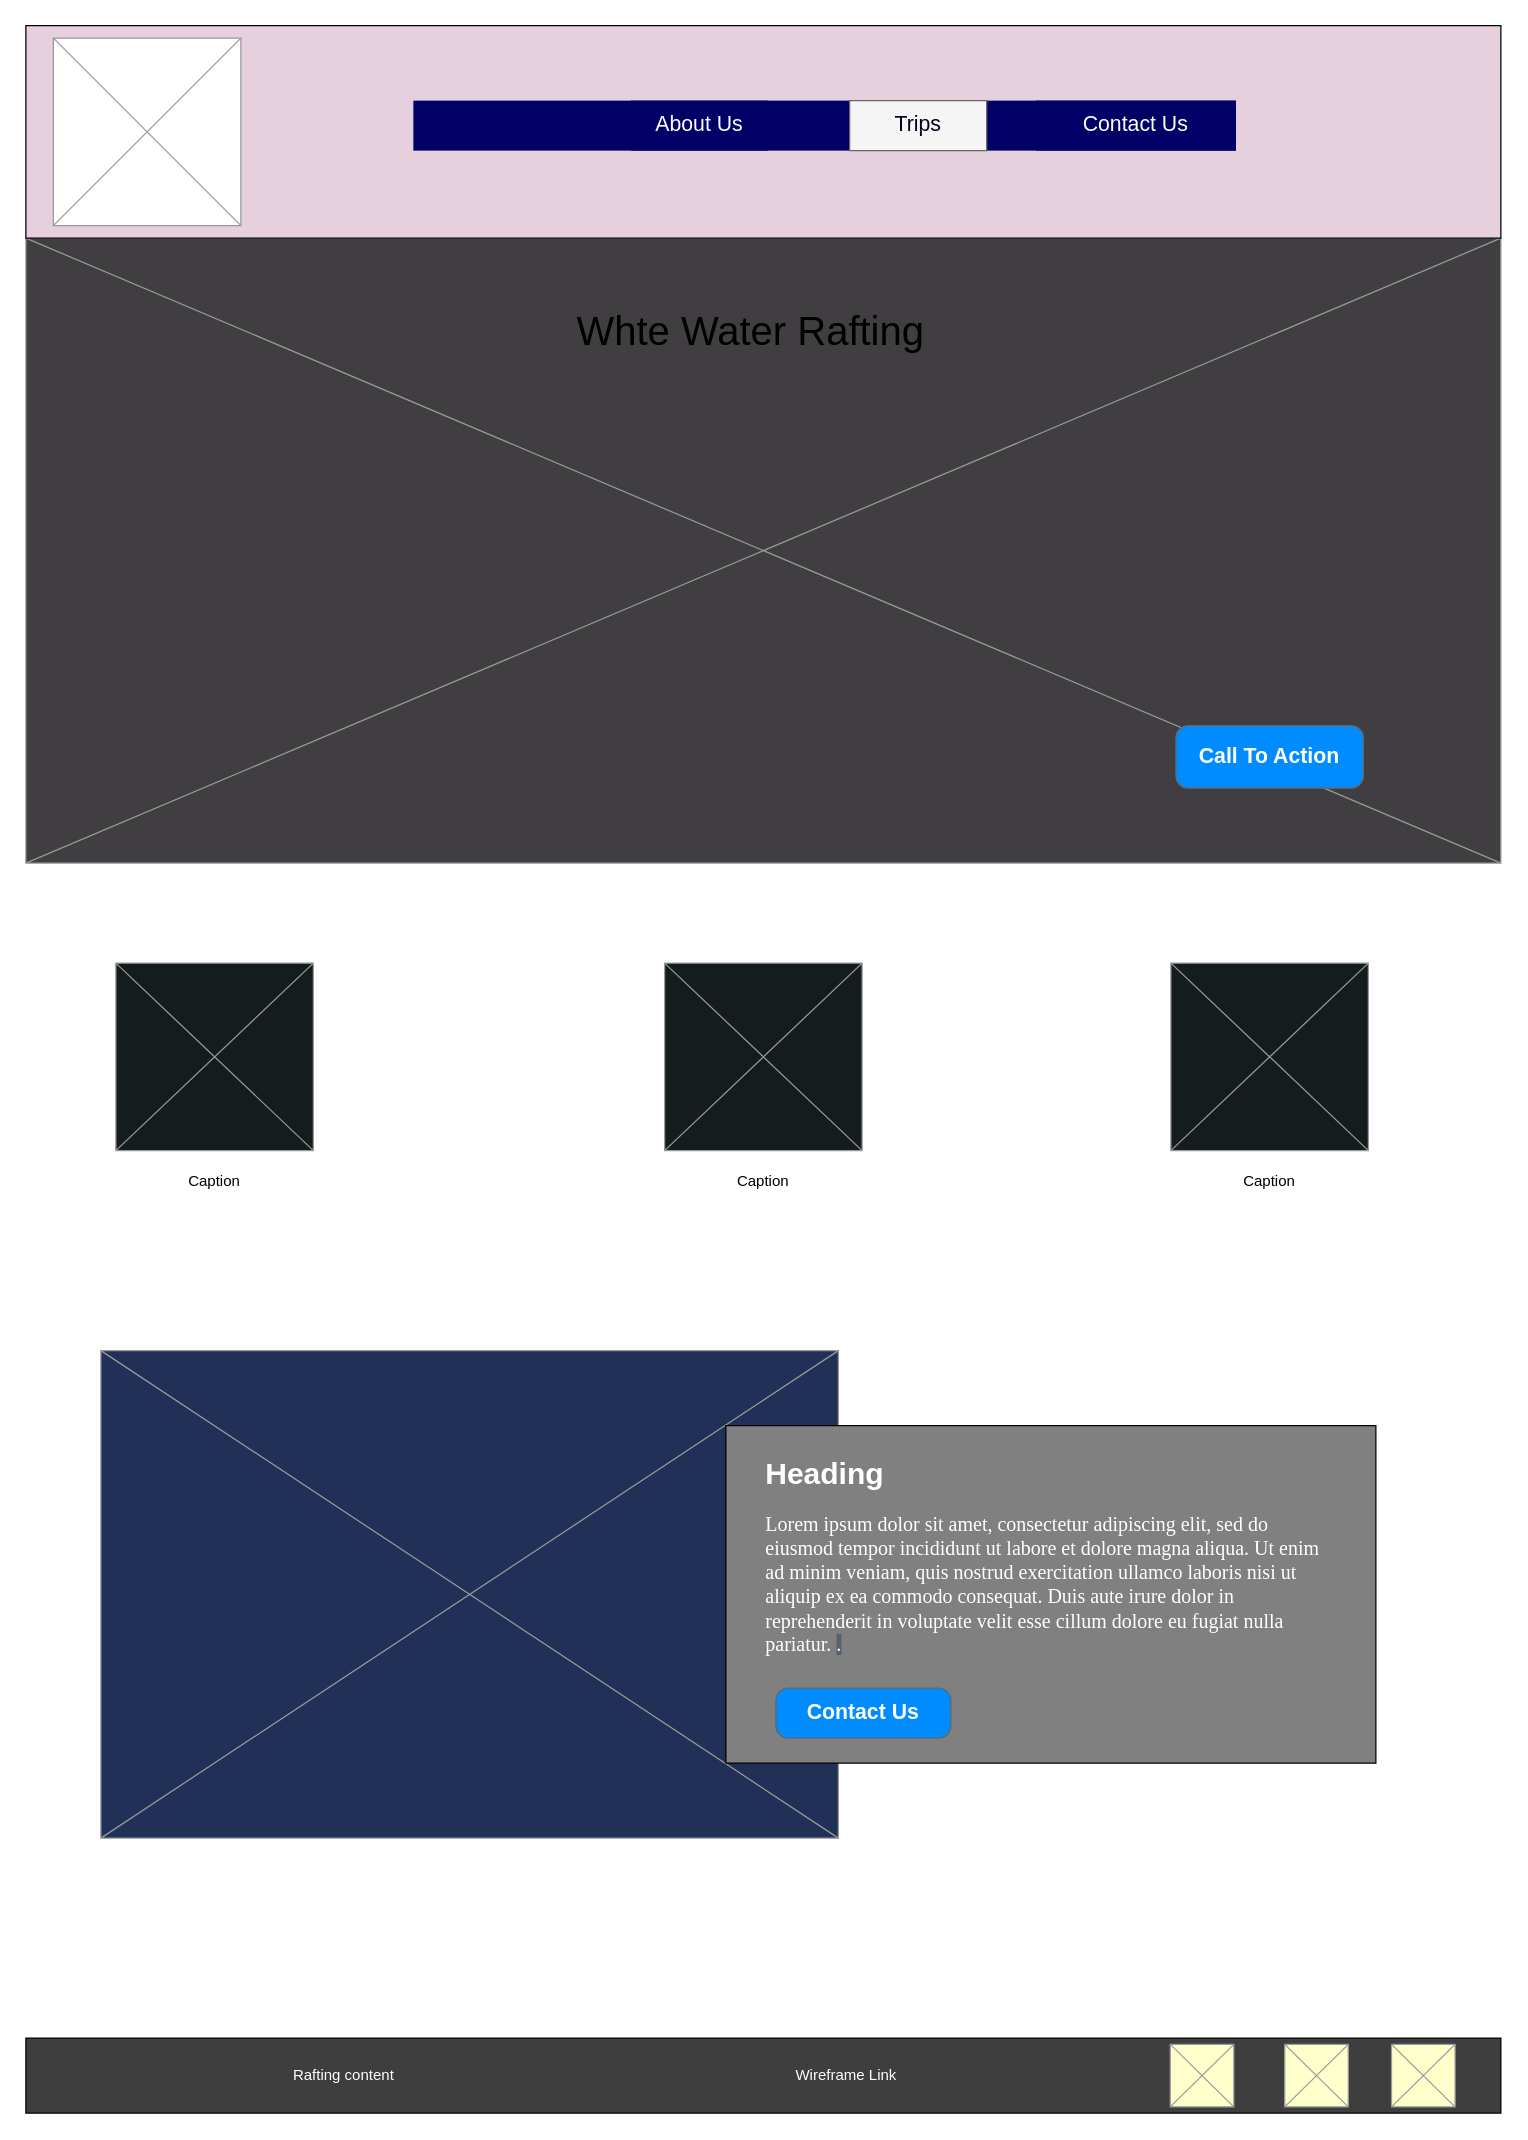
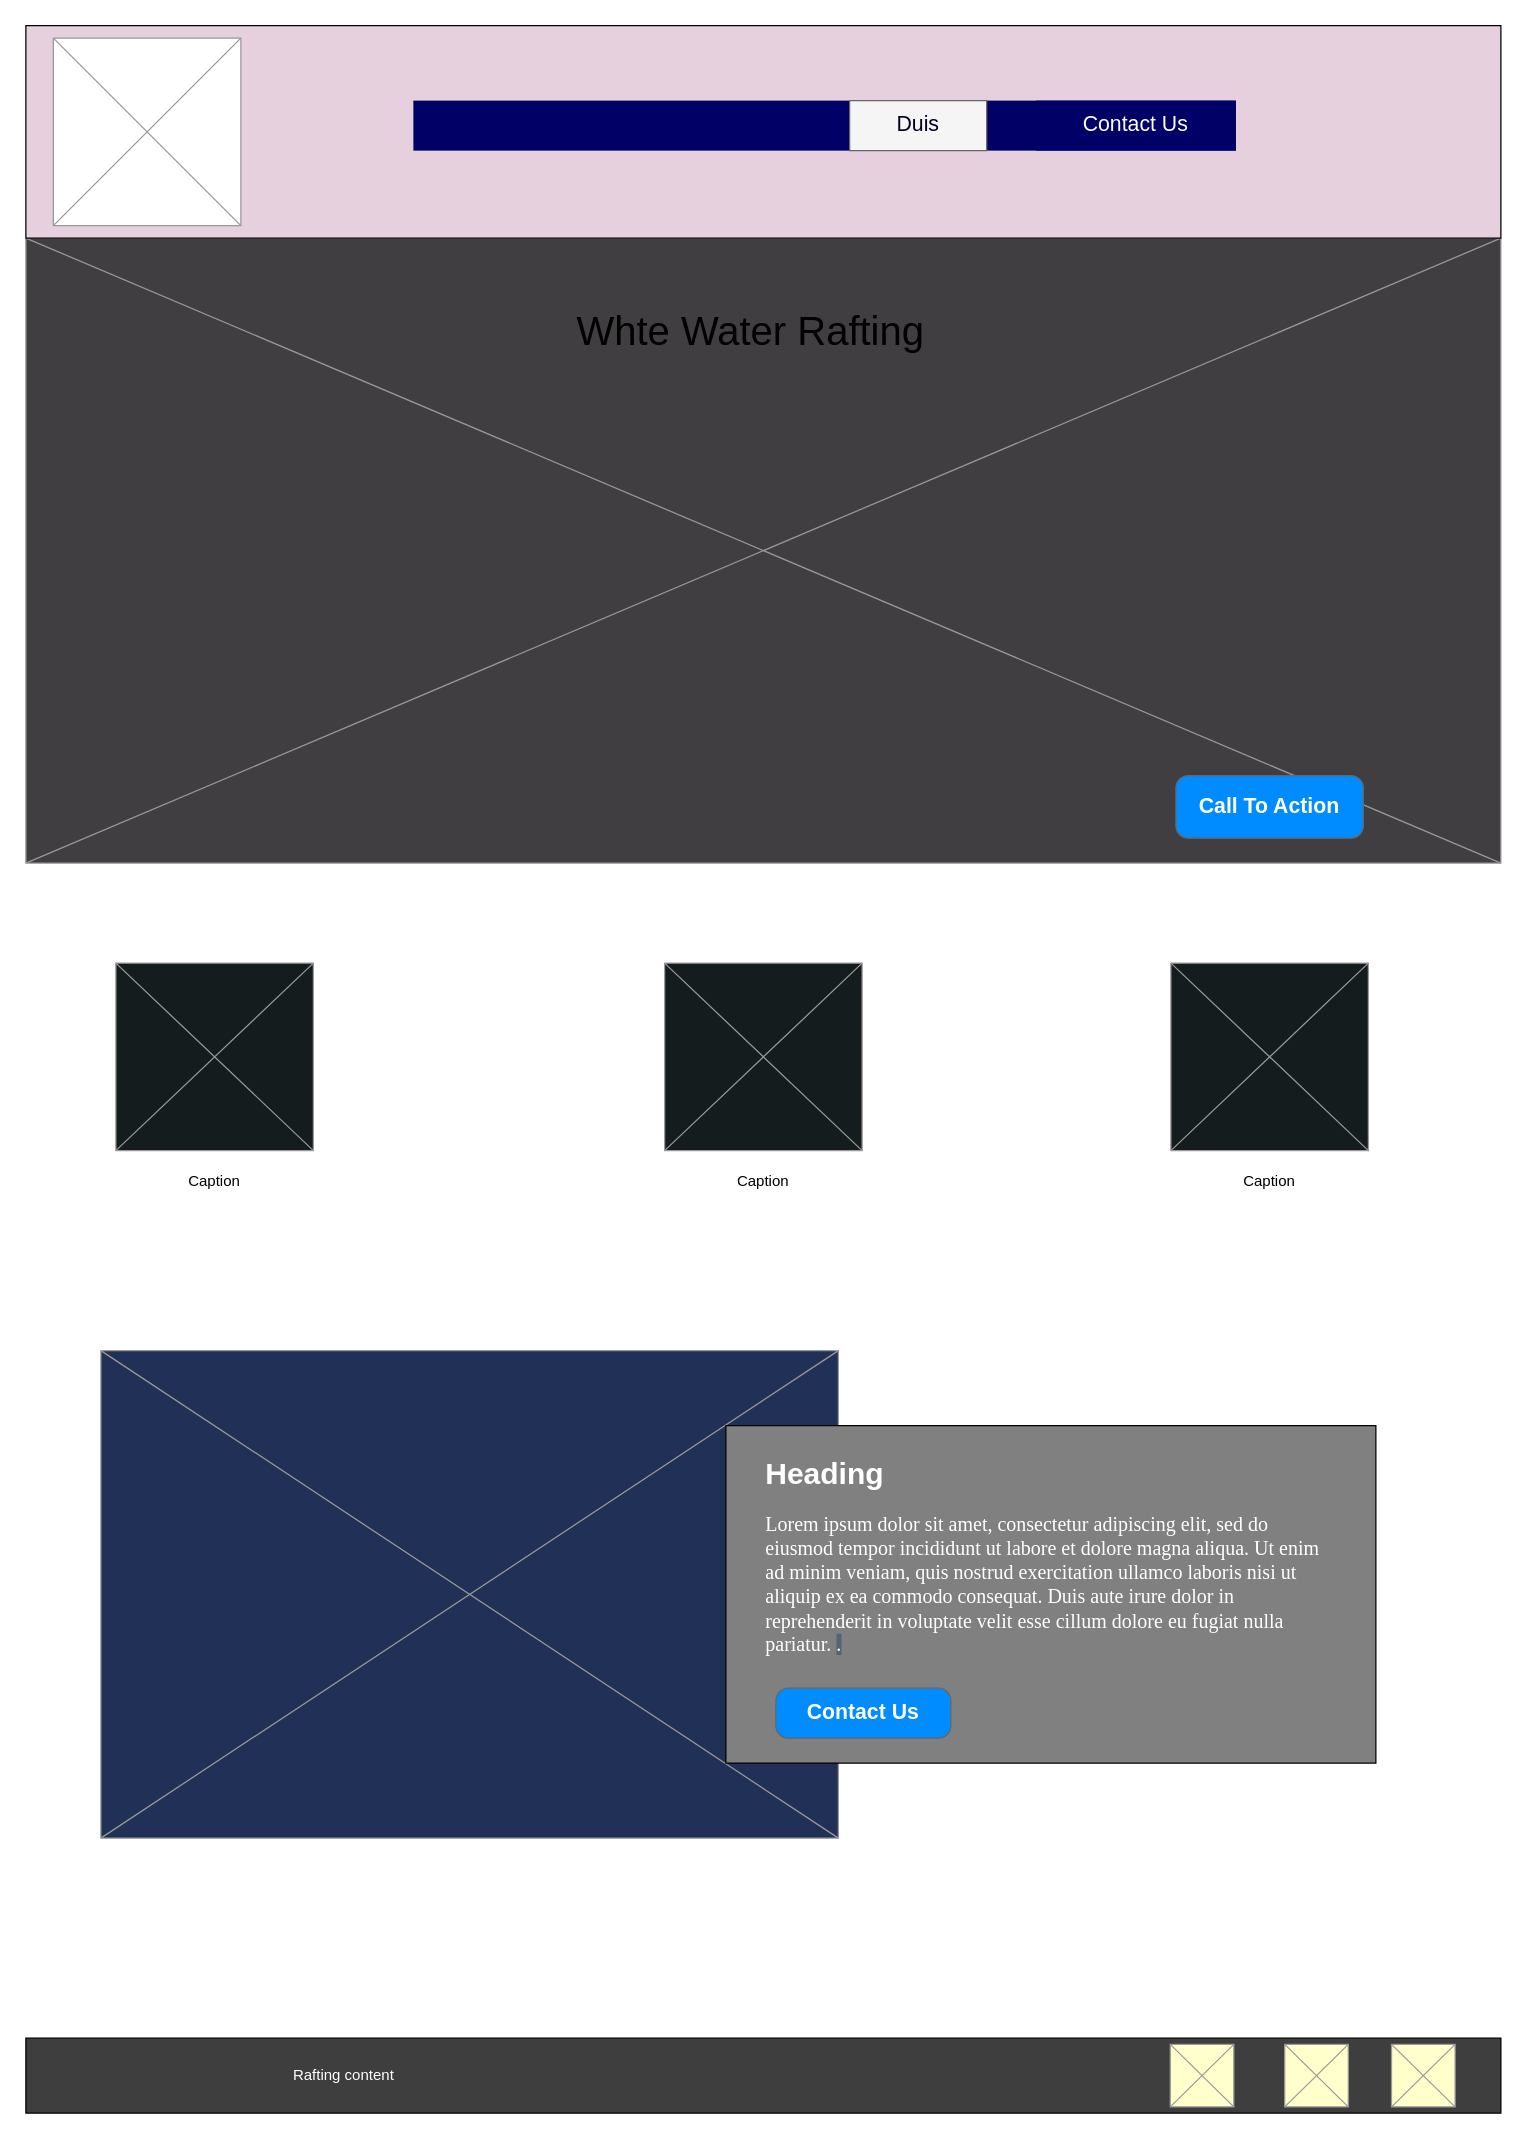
- <mxCell id="19" value="About Us" style="strokeColor=inherit;fillColor=inherit;gradientColor=inherit;strokeWidth=1;shadow=0;dashed=0;align=center;html=1;shape=mxgraph.mockup.forms.rrect;rSize=0;fontSize=17;fontColor=#FFFFFF;whiteSpace=wrap;" vertex="1" parent="18"><mxGeometry x="174" width="109.667" height="40" as="geometry" /></mxCell>
- <mxCell id="20" value="Trips" style="strokeWidth=1;shadow=0;dashed=0;align=center;html=1;shape=mxgraph.mockup.forms.rrect;rSize=0;fontSize=17;whiteSpace=wrap;fillColor=#f5f5f5;strokeColor=#666666;fontColor=#01011D;" vertex="1" parent="18"><mxGeometry x="349" width="109.667" height="40" as="geometry" /></mxCell>
+ <mxCell id="20" value="Duis" style="strokeWidth=1;shadow=0;dashed=0;align=center;html=1;shape=mxgraph.mockup.forms.rrect;rSize=0;fontSize=17;whiteSpace=wrap;fillColor=#f5f5f5;strokeColor=#666666;fontColor=#01011D;" vertex="1" parent="18"><mxGeometry x="349" width="109.667" height="40" as="geometry" /></mxCell>
- <mxCell id="4" value="Call To Action" style="strokeWidth=1;shadow=0;dashed=0;align=center;html=1;shape=mxgraph.mockup.buttons.button;strokeColor=#666666;fontColor=#ffffff;mainText=;buttonStyle=round;fontSize=17;fontStyle=1;fillColor=#008cff;whiteSpace=wrap;" vertex="1" parent="1"><mxGeometry x="940" y="580" width="150" height="50" as="geometry" /></mxCell>
+ <mxCell id="4" value="Call To Action" style="strokeWidth=1;shadow=0;dashed=0;align=center;html=1;shape=mxgraph.mockup.buttons.button;strokeColor=#666666;fontColor=#ffffff;mainText=;buttonStyle=round;fontSize=17;fontStyle=1;fillColor=#008cff;whiteSpace=wrap;" vertex="1" parent="1"><mxGeometry x="940" y="620" width="150" height="50" as="geometry" /></mxCell>
- <mxCell id="28" value="Wireframe Link" style="text;html=1;align=center;verticalAlign=middle;whiteSpace=wrap;rounded=0;fontColor=#FFFFFF;" vertex="1" parent="22"><mxGeometry x="579.828" y="15" width="152.586" height="30" as="geometry" /></mxCell>
